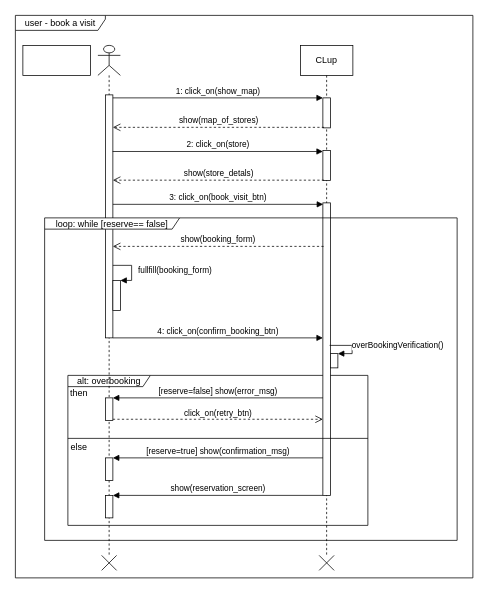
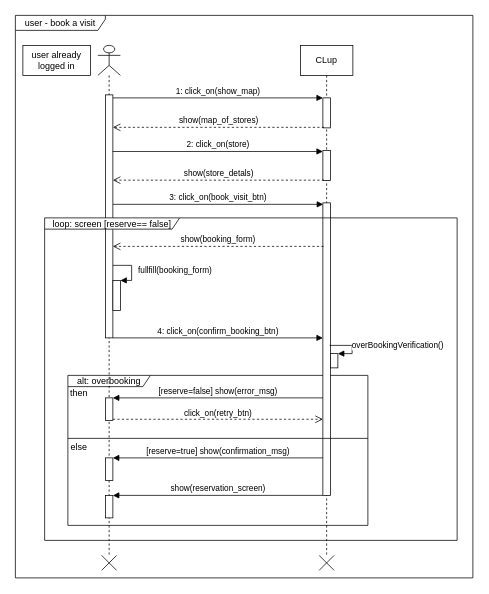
+ <mxCell id="5" value="user already logged in" style="text;html=1;strokeColor=none;fillColor=none;align=center;verticalAlign=middle;whiteSpace=wrap;rounded=0;" parent="1" vertex="1"><mxGeometry x="40" y="70" width="70" height="20" as="geometry" /></mxCell>
- <mxCell id="35" value="loop: while [reserve== false]" style="shape=umlFrame;whiteSpace=wrap;html=1;width=180;height=15;" parent="1" vertex="1"><mxGeometry x="59" y="290" width="550" height="430" as="geometry" /></mxCell>
+ <mxCell id="35" value="loop: screen [reserve== false]" style="shape=umlFrame;whiteSpace=wrap;html=1;width=180;height=15;" parent="1" vertex="1"><mxGeometry x="59" y="290" width="550" height="430" as="geometry" /></mxCell>
